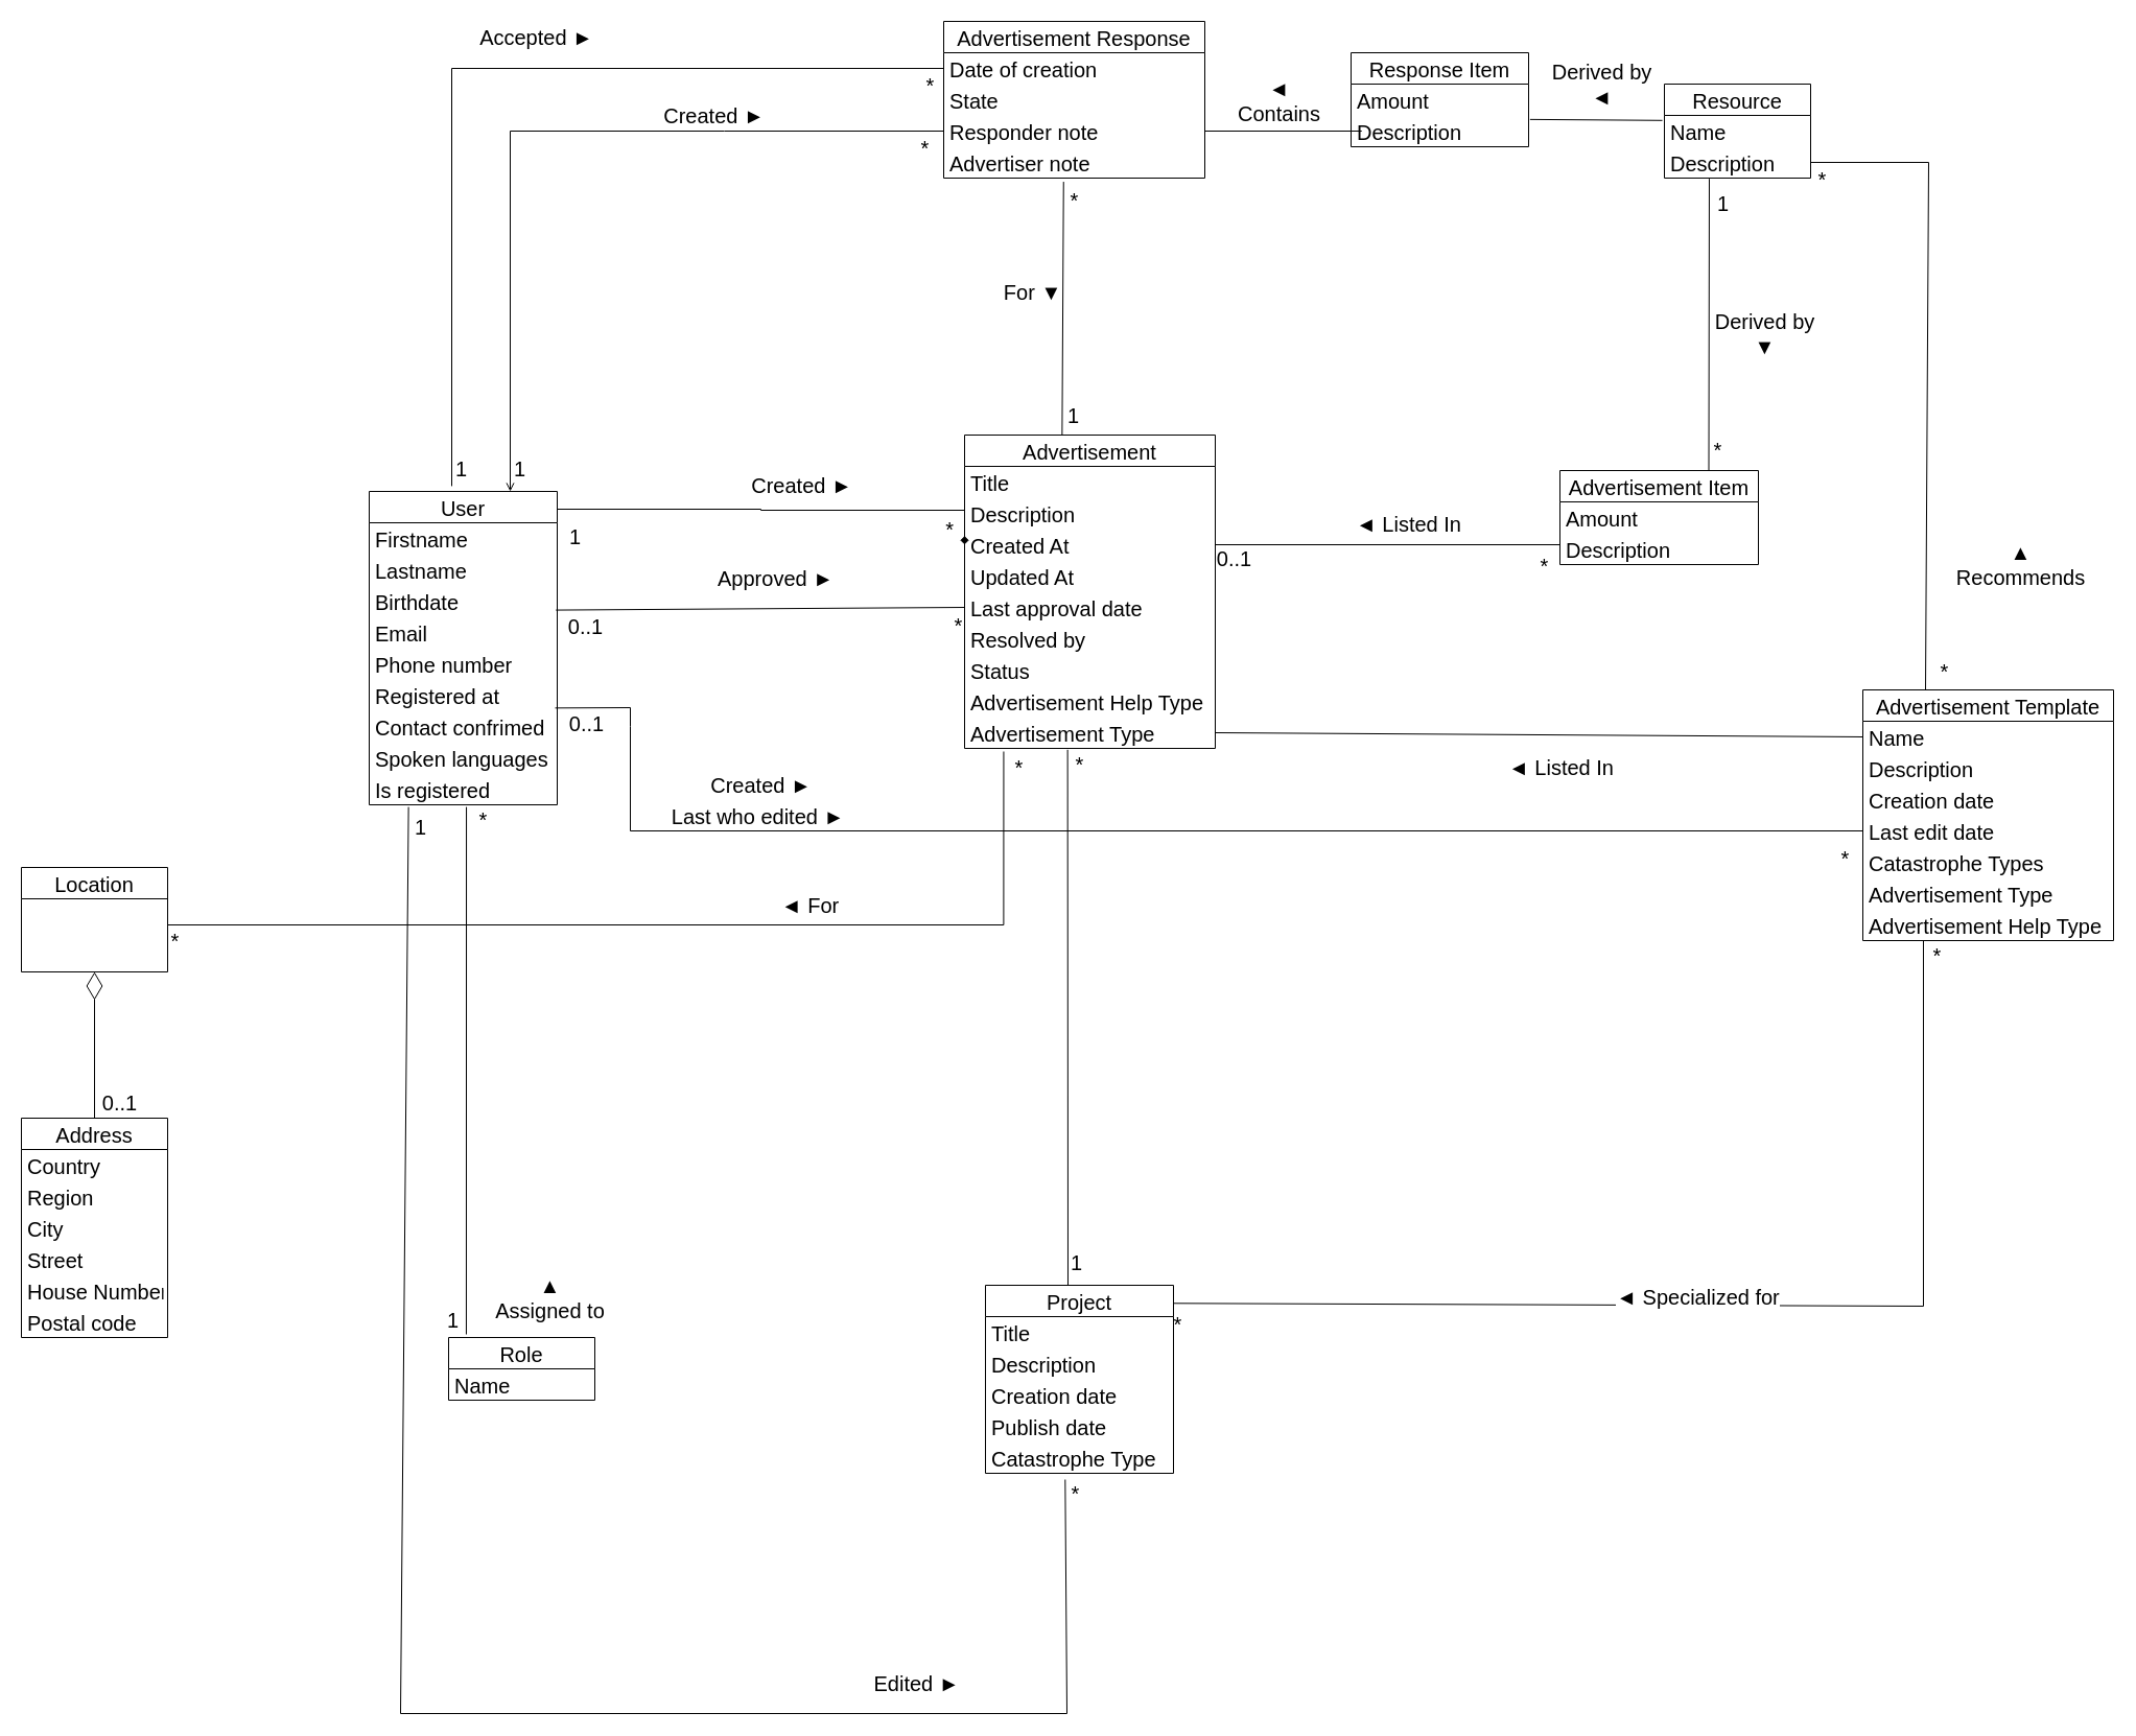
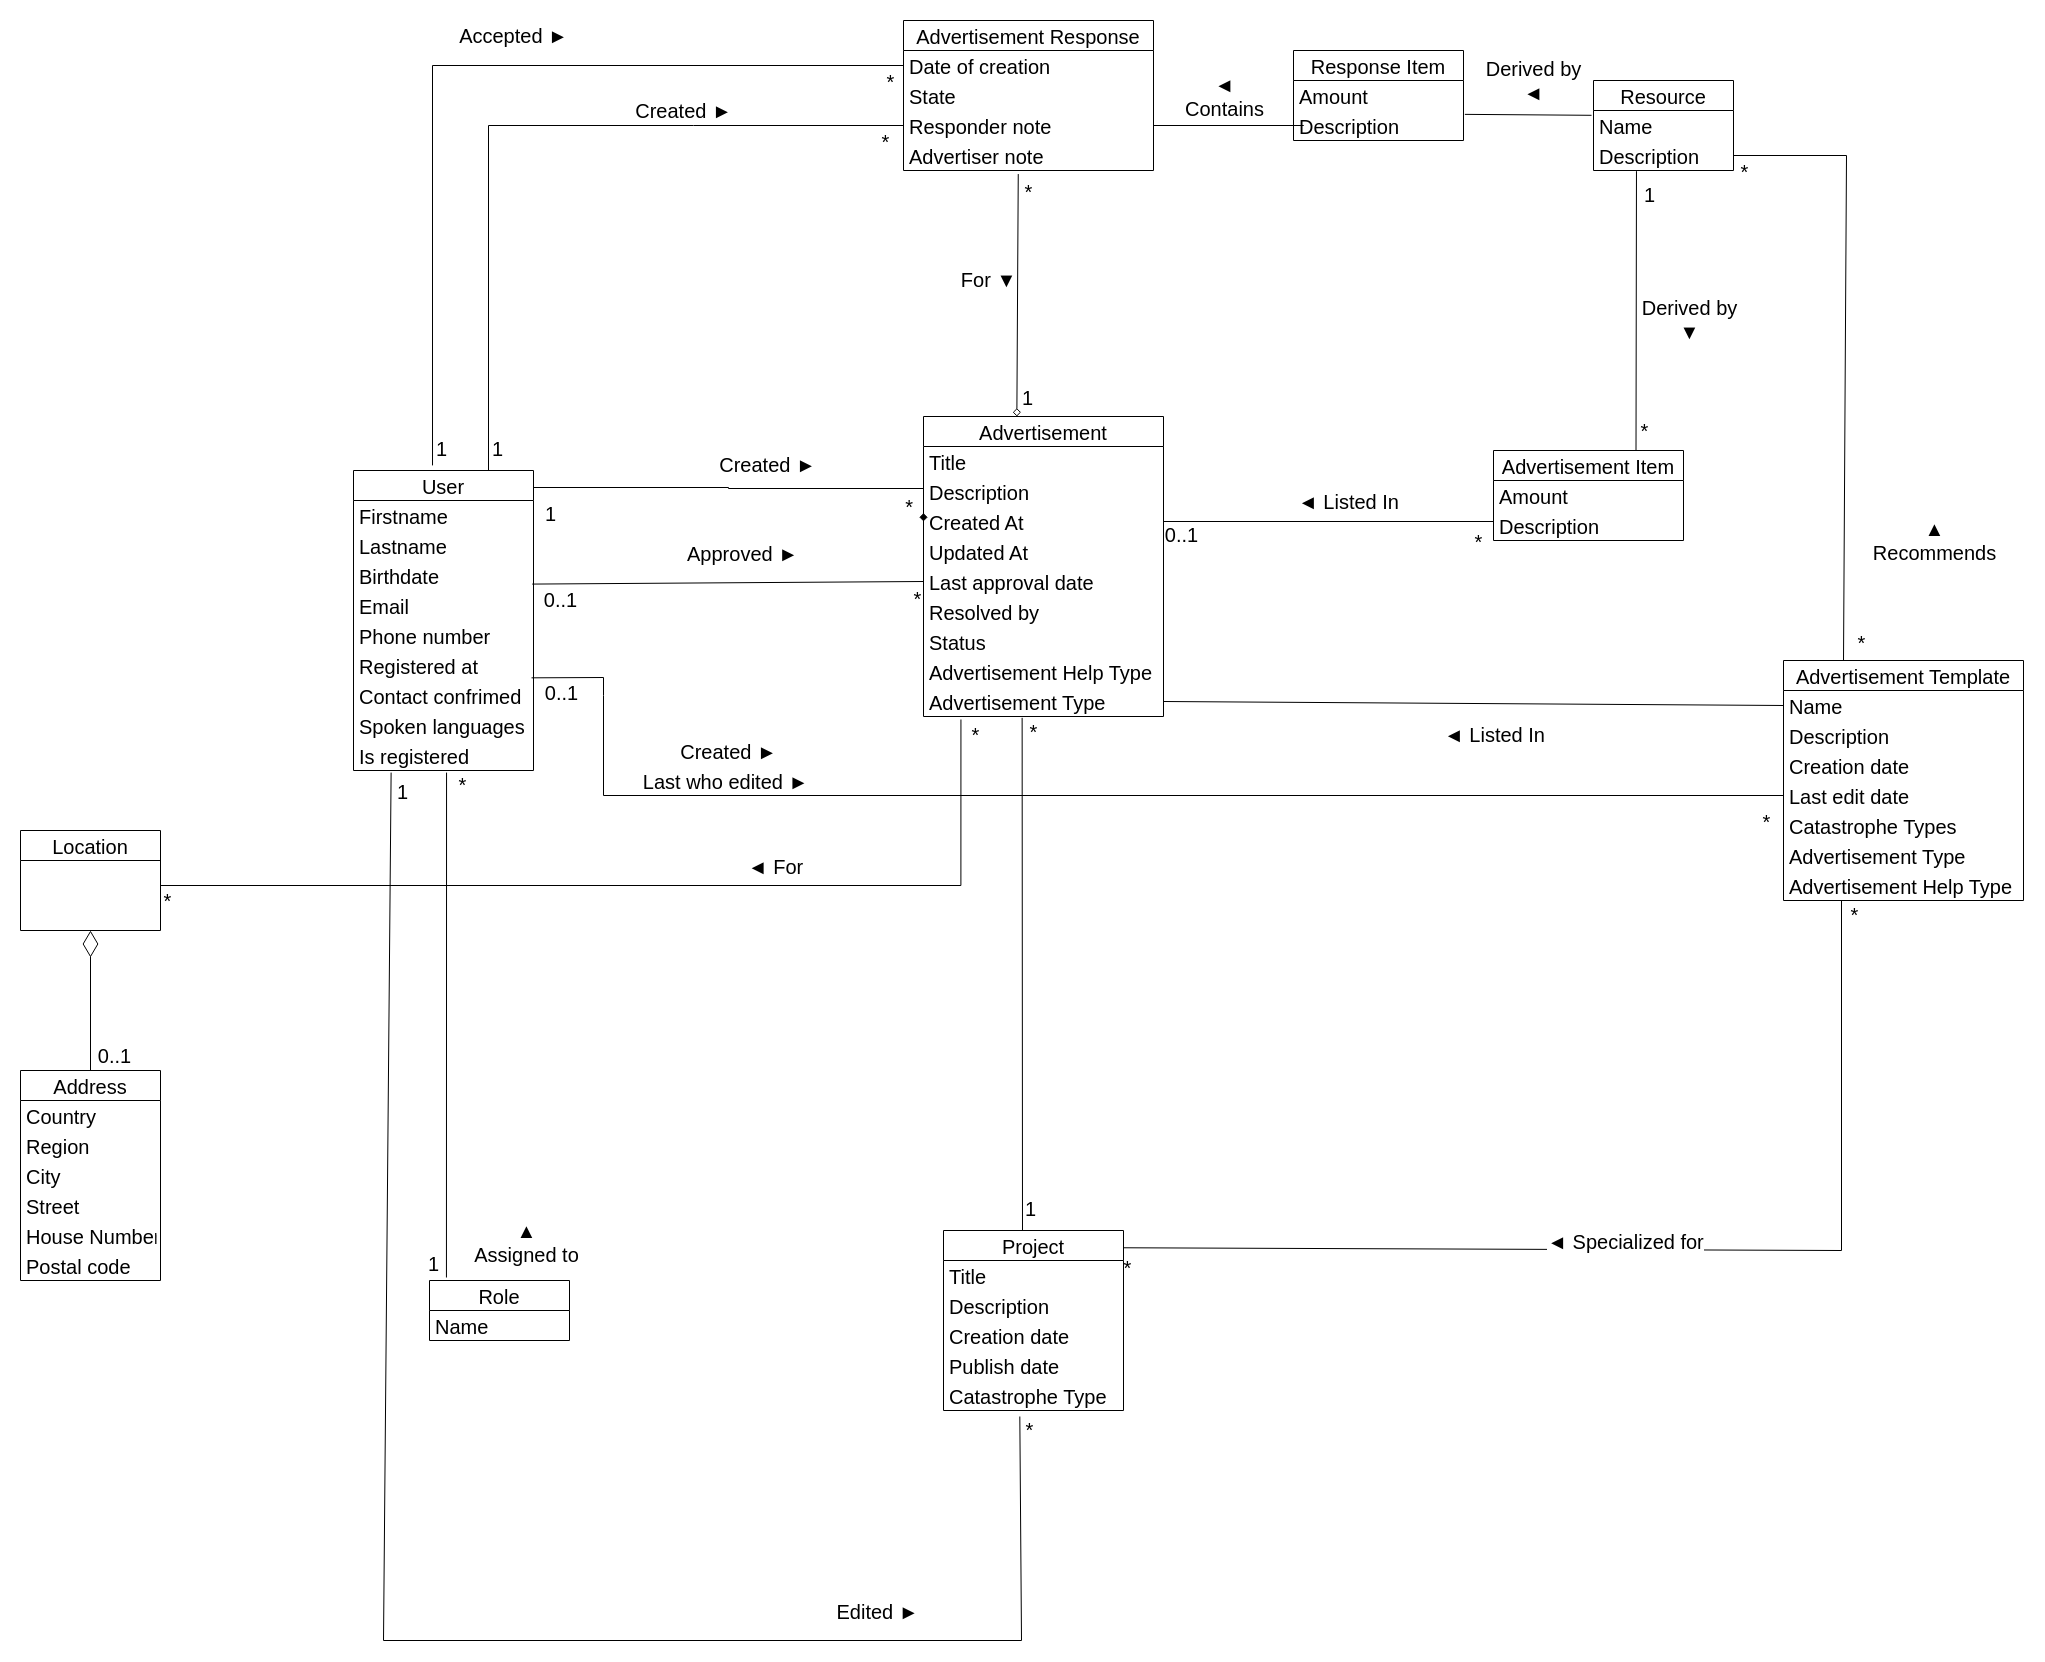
- <mxCell id="32" style="edgeStyle=none;rounded=0;orthogonalLoop=1;jettySize=auto;html=1;entryX=0.389;entryY=0;entryDx=0;entryDy=0;endArrow=none;endFill=0;verticalAlign=bottom;fontSize=20;exitX=0.459;exitY=1.119;exitDx=0;exitDy=0;exitPerimeter=0;entryPerimeter=0;" parent="1" source="43" target="15" edge="1"><mxGeometry relative="1" as="geometry"><mxPoint x="1043" y="240" as="sourcePoint" /></mxGeometry></mxCell>
+ <mxCell id="32" style="edgeStyle=none;rounded=0;orthogonalLoop=1;jettySize=auto;html=1;entryX=0.389;entryY=0;entryDx=0;entryDy=0;endArrow=diamond;endFill=0;verticalAlign=bottom;fontSize=20;exitX=0.459;exitY=1.119;exitDx=0;exitDy=0;exitPerimeter=0;entryPerimeter=0;" parent="1" source="43" target="15" edge="1"><mxGeometry relative="1" as="geometry"><mxPoint x="1043" y="240" as="sourcePoint" /></mxGeometry></mxCell>
- <mxCell id="29" value="Created ►" style="edgeStyle=none;rounded=0;orthogonalLoop=1;jettySize=auto;html=1;exitX=0;exitY=0.5;exitDx=0;exitDy=0;entryX=0.75;entryY=0;entryDx=0;entryDy=0;endArrow=open;endFill=0;verticalAlign=bottom;fontSize=20;" parent="1" source="42" target="5" edge="1"><mxGeometry x="-0.421" relative="1" as="geometry"><mxPoint x="923" y="335" as="sourcePoint" /><Array as="points"><mxPoint x="693" y="125" /><mxPoint x="488" y="125" /></Array><mxPoint as="offset" /></mxGeometry></mxCell>
+ <mxCell id="29" value="Created ►" style="edgeStyle=none;rounded=0;orthogonalLoop=1;jettySize=auto;html=1;exitX=0;exitY=0.5;exitDx=0;exitDy=0;entryX=0.75;entryY=0;entryDx=0;entryDy=0;endArrow=none;endFill=0;verticalAlign=bottom;fontSize=20;" parent="1" source="42" target="5" edge="1"><mxGeometry x="-0.421" relative="1" as="geometry"><mxPoint x="923" y="335" as="sourcePoint" /><Array as="points"><mxPoint x="693" y="125" /><mxPoint x="488" y="125" /></Array><mxPoint as="offset" /></mxGeometry></mxCell>
